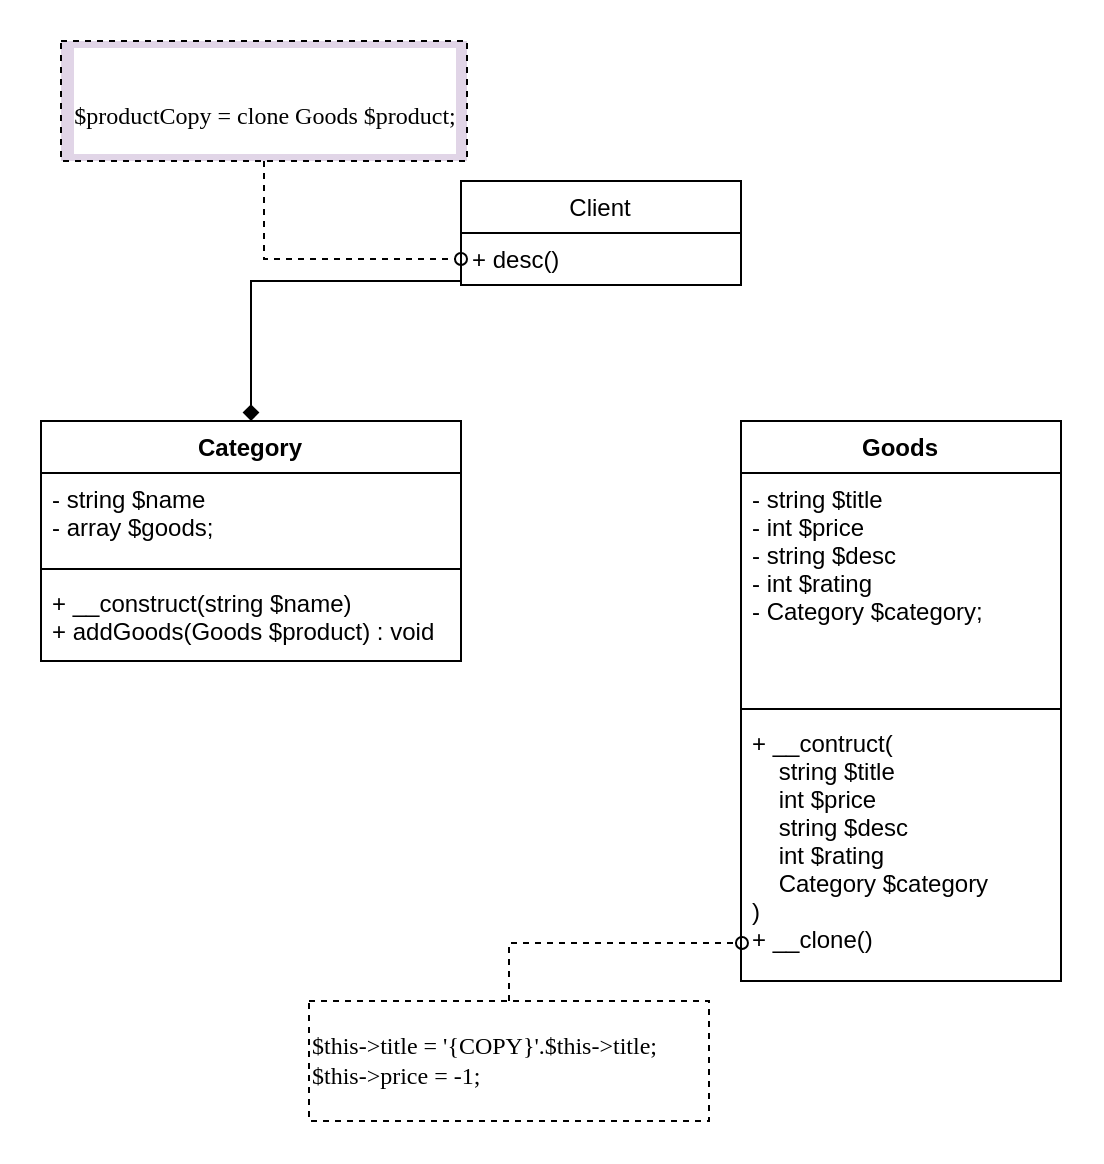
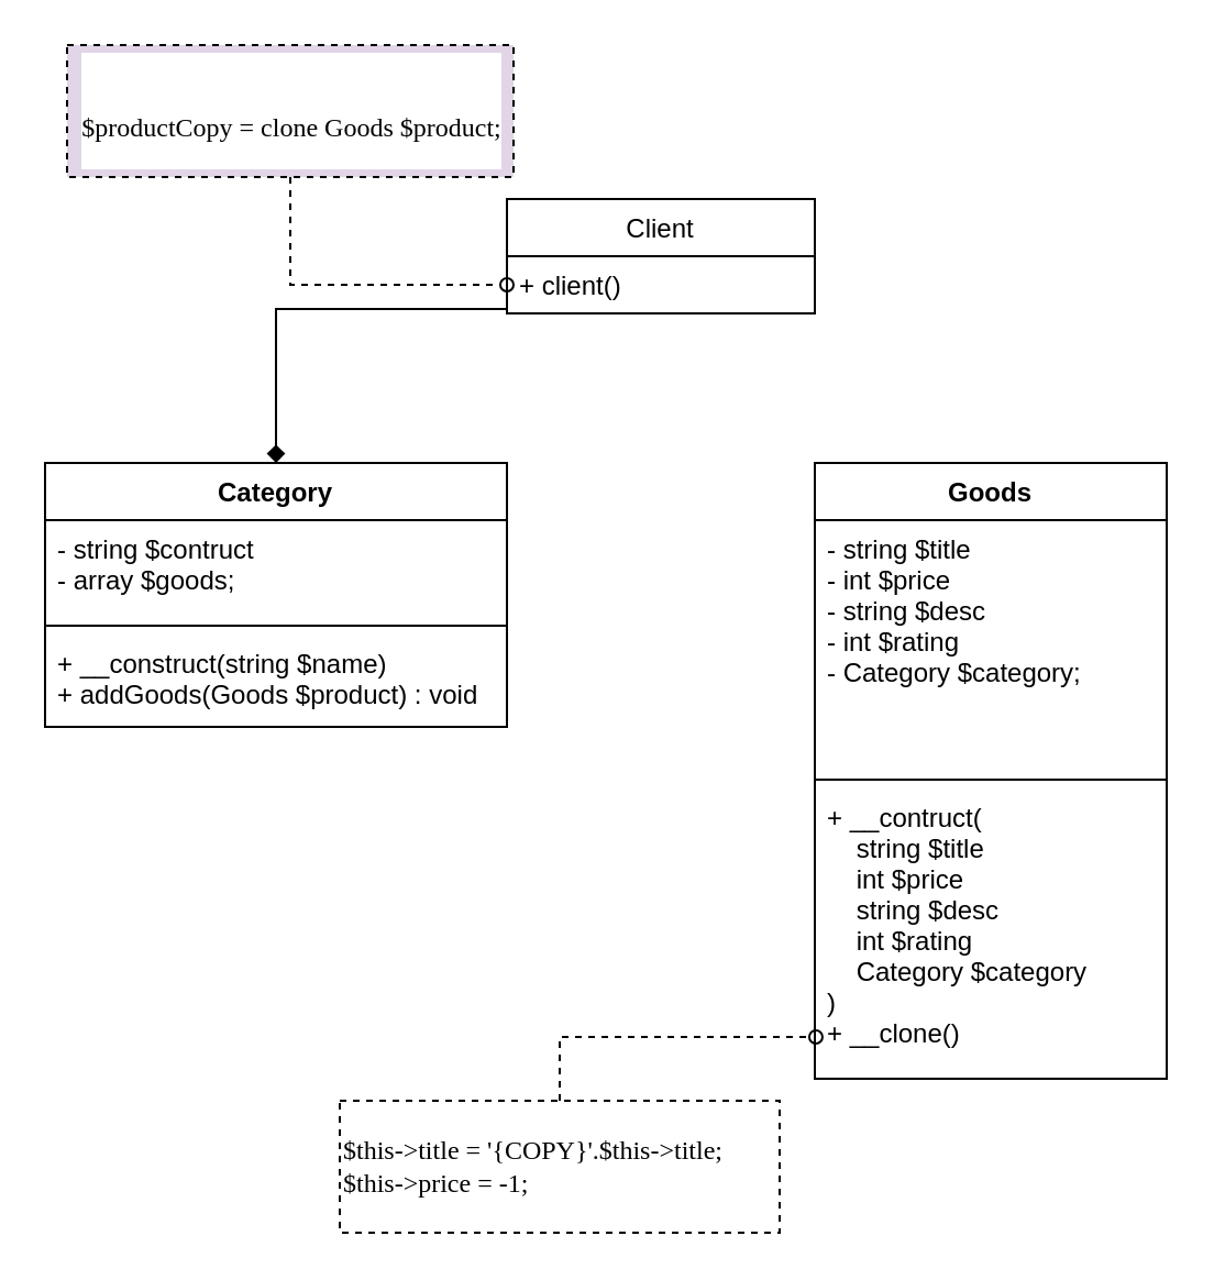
- <mxCell id="11" value="+ desc()" style="text;strokeColor=none;fillColor=none;align=left;verticalAlign=top;spacingLeft=4;spacingRight=4;overflow=hidden;rotatable=0;points=[[0,0.5],[1,0.5]];portConstraint=eastwest;" parent="10" vertex="1"><mxGeometry y="26" width="140" height="26" as="geometry" /></mxCell>
+ <mxCell id="11" value="+ client()" style="text;strokeColor=none;fillColor=none;align=left;verticalAlign=top;spacingLeft=4;spacingRight=4;overflow=hidden;rotatable=0;points=[[0,0.5],[1,0.5]];portConstraint=eastwest;" parent="10" vertex="1"><mxGeometry y="26" width="140" height="26" as="geometry" /></mxCell>
- <mxCell id="7" value="- string $name&#10;- array $goods;" style="text;strokeColor=none;fillColor=none;align=left;verticalAlign=top;spacingLeft=4;spacingRight=4;overflow=hidden;rotatable=0;points=[[0,0.5],[1,0.5]];portConstraint=eastwest;" parent="6" vertex="1"><mxGeometry y="26" width="210" height="44" as="geometry" /></mxCell>
+ <mxCell id="7" value="- string $contruct&#10;- array $goods;" style="text;strokeColor=none;fillColor=none;align=left;verticalAlign=top;spacingLeft=4;spacingRight=4;overflow=hidden;rotatable=0;points=[[0,0.5],[1,0.5]];portConstraint=eastwest;" parent="6" vertex="1"><mxGeometry y="26" width="210" height="44" as="geometry" /></mxCell>
